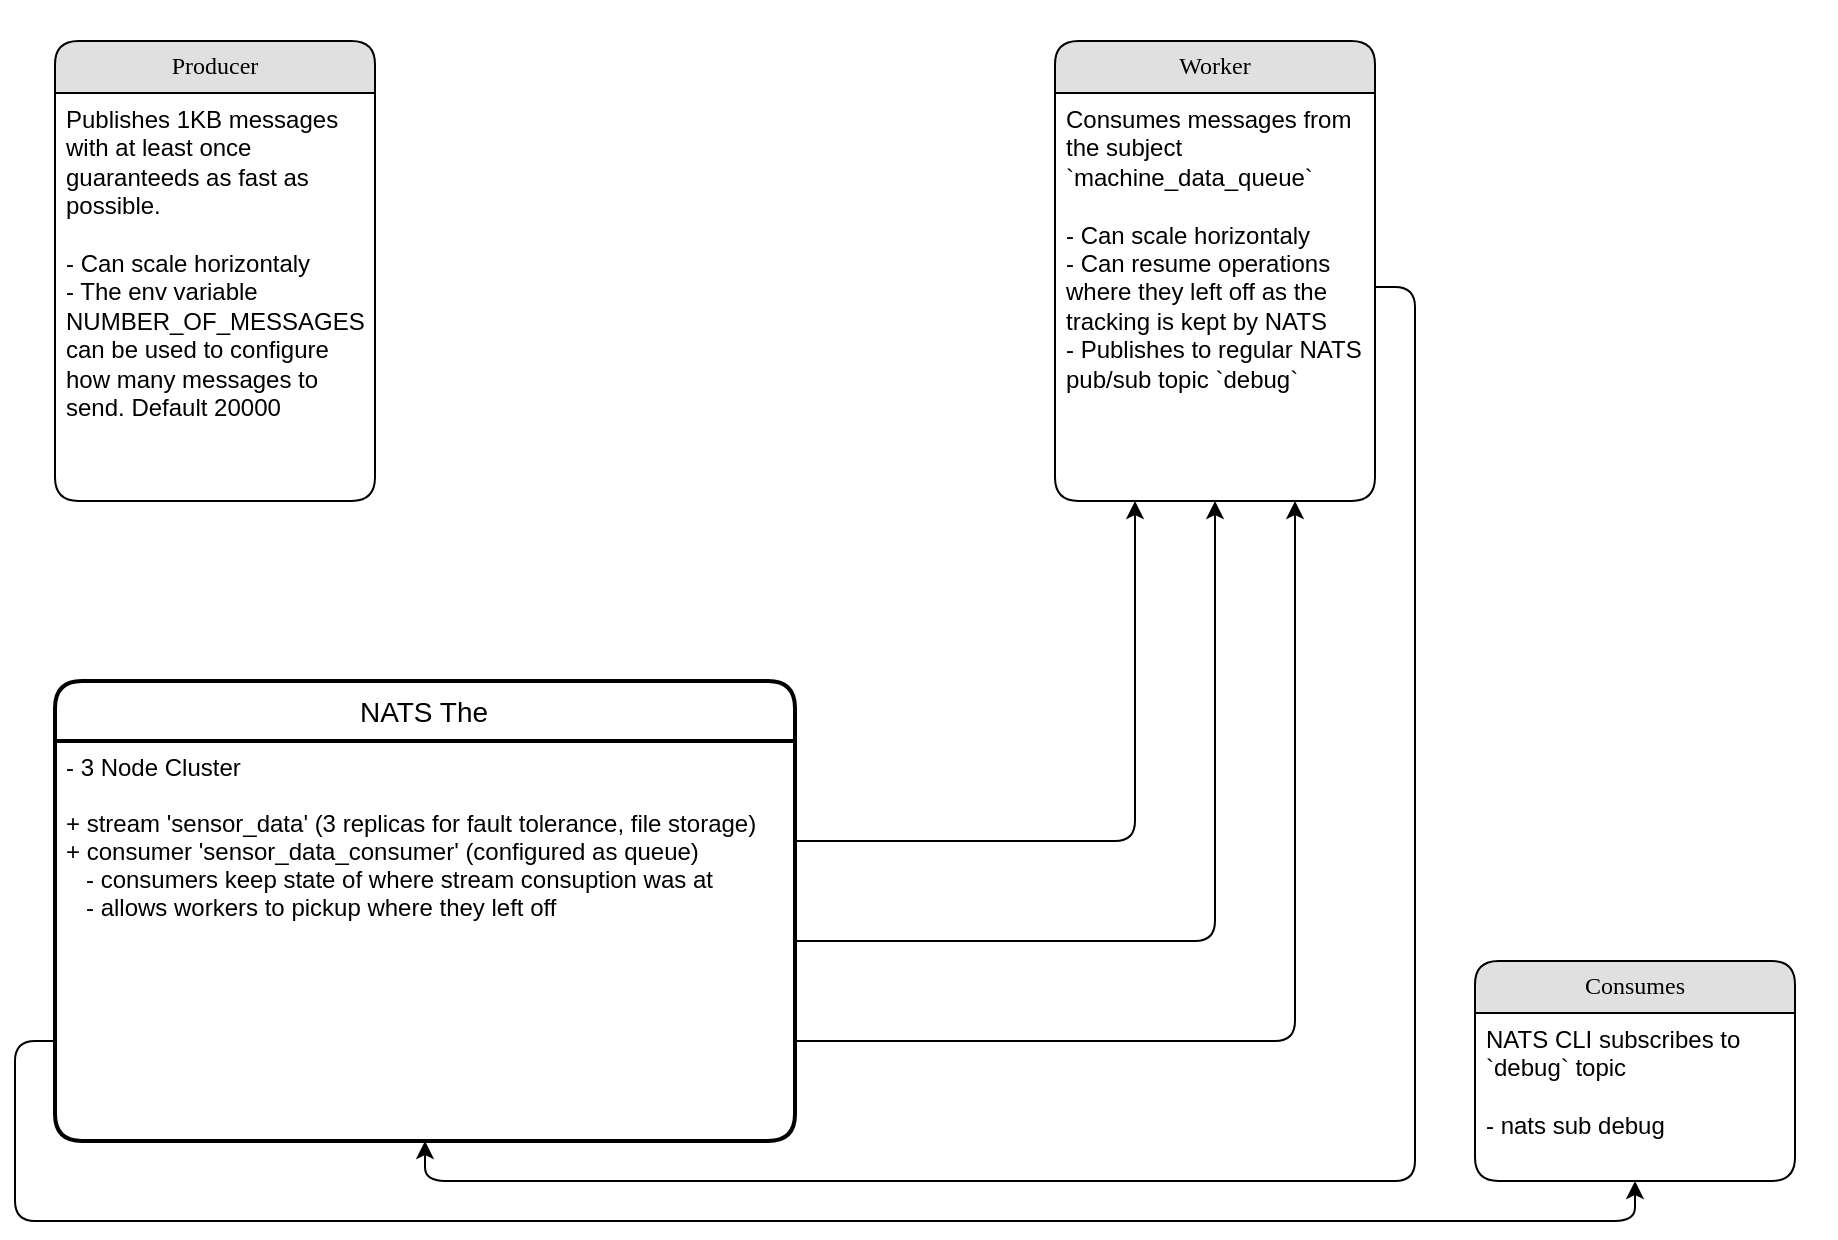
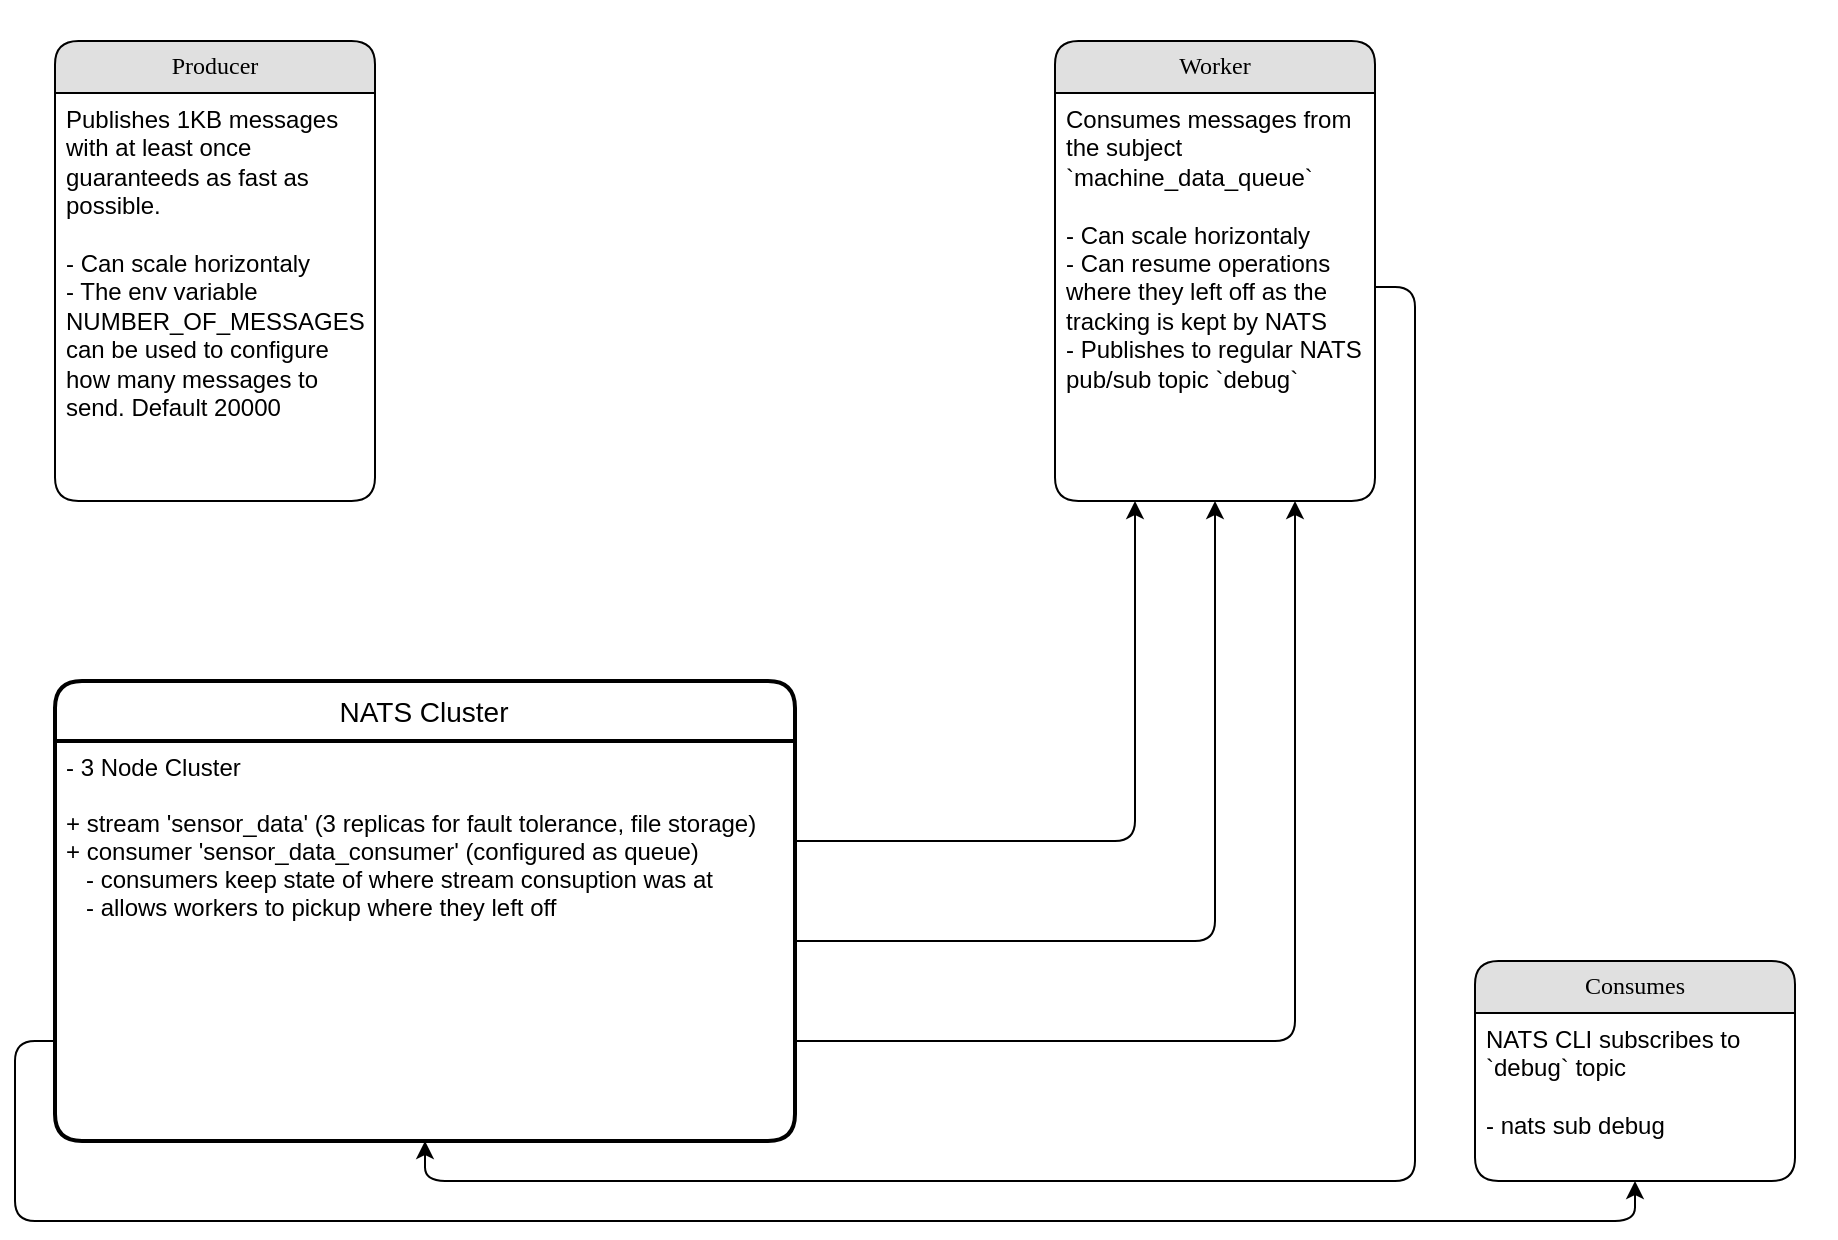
- <mxCell id="4" value="NATS The" style="swimlane;childLayout=stackLayout;horizontal=1;startSize=30;horizontalStack=0;rounded=1;fontSize=14;fontStyle=0;strokeWidth=2;resizeParent=0;resizeLast=1;shadow=0;dashed=0;align=center;" parent="1" vertex="1"><mxGeometry x="20" y="340" width="370" height="230" as="geometry" /></mxCell>
+ <mxCell id="4" value="NATS Cluster" style="swimlane;childLayout=stackLayout;horizontal=1;startSize=30;horizontalStack=0;rounded=1;fontSize=14;fontStyle=0;strokeWidth=2;resizeParent=0;resizeLast=1;shadow=0;dashed=0;align=center;" parent="1" vertex="1"><mxGeometry x="20" y="340" width="370" height="230" as="geometry" /></mxCell>
